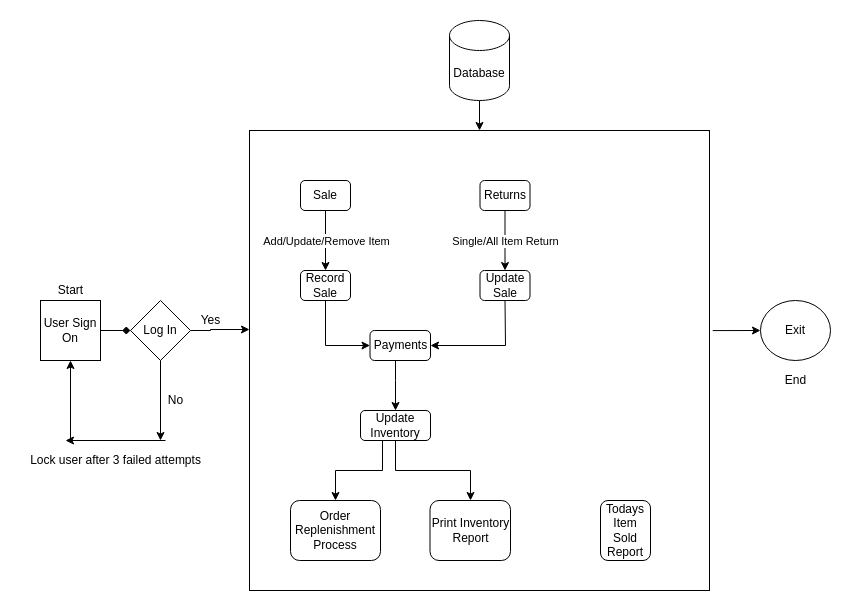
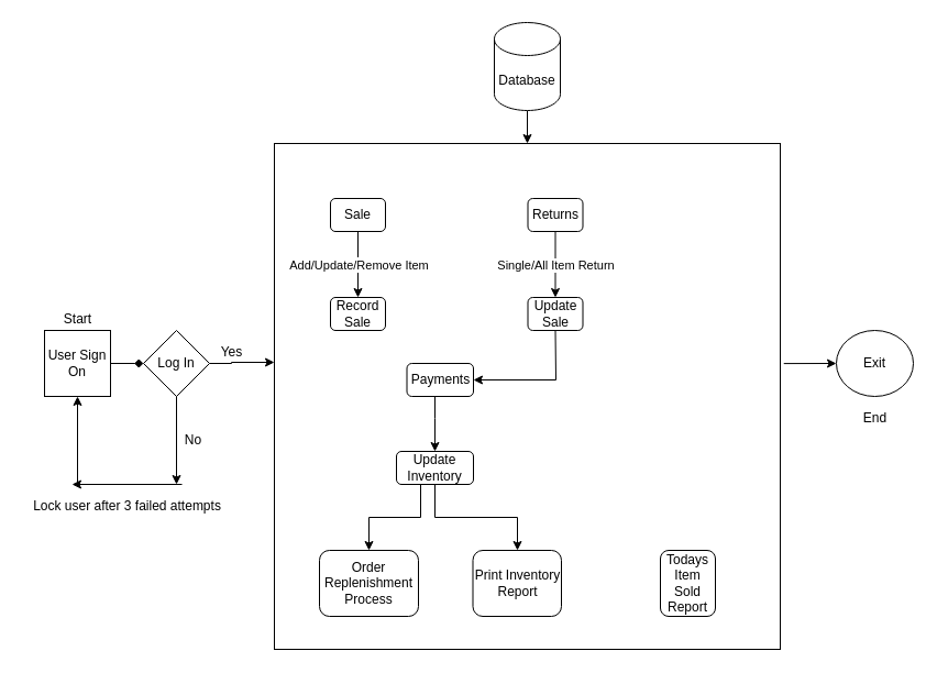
- <mxCell id="27" value="" style="endArrow=classic;html=1;rounded=0;exitX=0.5;exitY=1;exitDx=0;exitDy=0;entryX=0;entryY=0.5;entryDx=0;entryDy=0;" edge="1" parent="1" source="14" target="17"><mxGeometry width="50" height="50" relative="1" as="geometry"><mxPoint x="420" y="300" as="sourcePoint" /><mxPoint x="470" y="250" as="targetPoint" /><Array as="points"><mxPoint x="325" y="345" /></Array></mxGeometry></mxCell>
